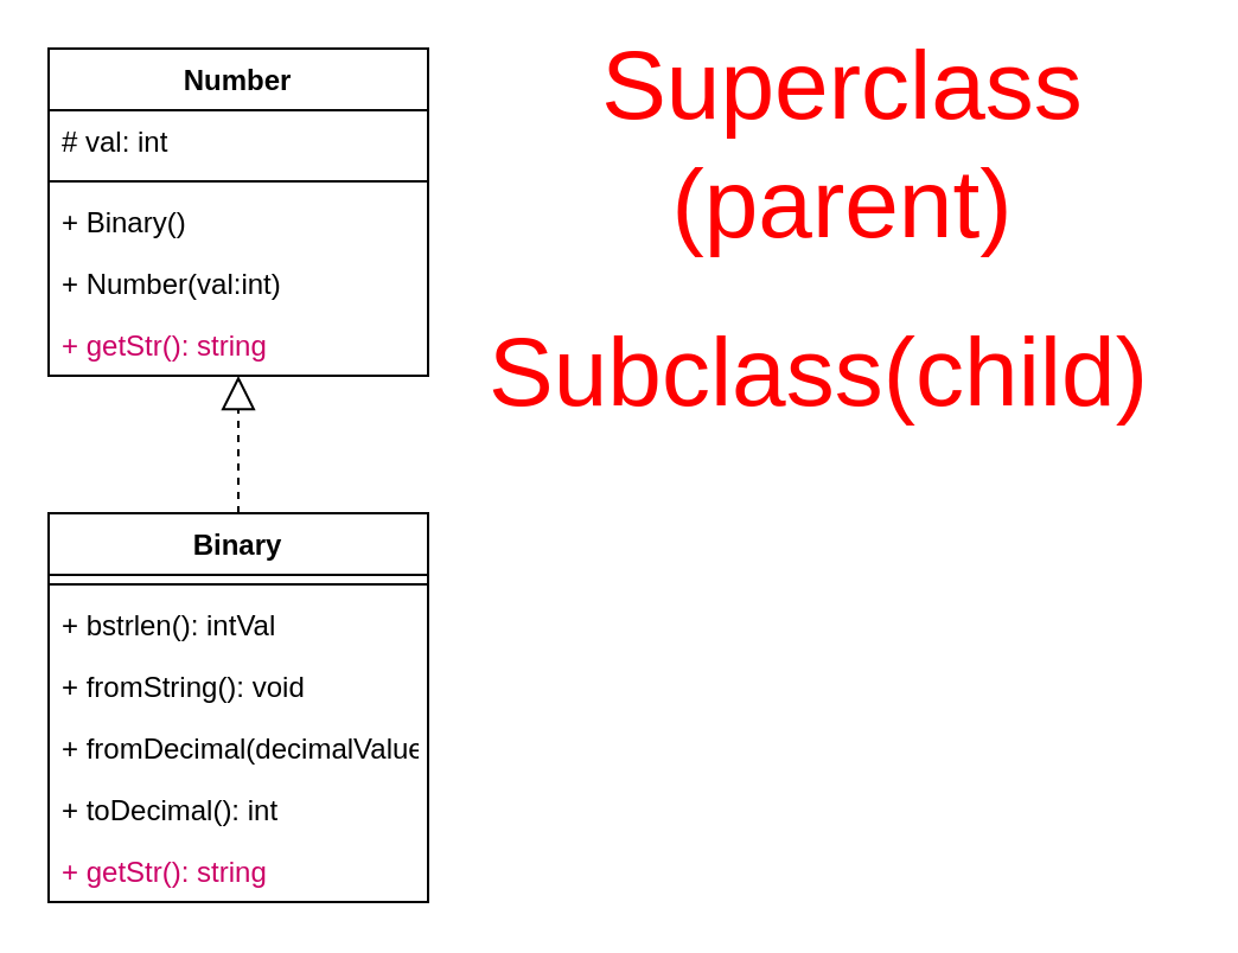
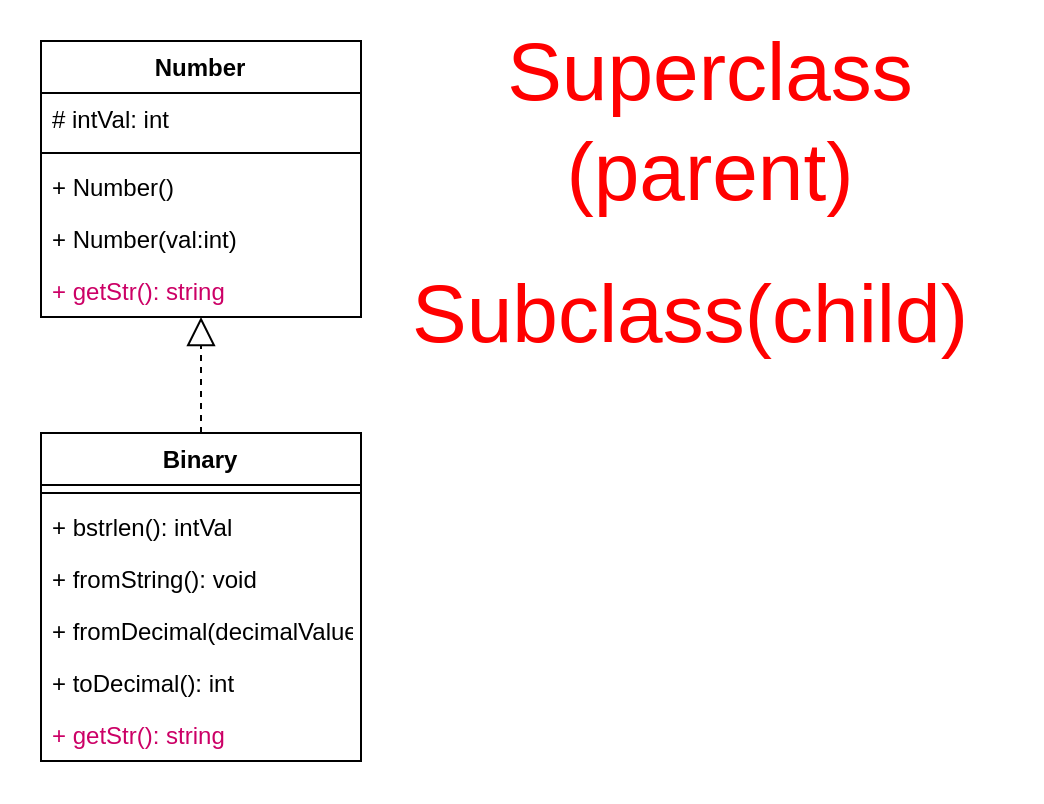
- <mxCell id="4" value="# val: int" style="text;strokeColor=none;fillColor=none;align=left;verticalAlign=top;spacingLeft=4;spacingRight=4;overflow=hidden;rotatable=0;points=[[0,0.5],[1,0.5]];portConstraint=eastwest;" parent="3" vertex="1"><mxGeometry y="26" width="160" height="26" as="geometry" /></mxCell>
+ <mxCell id="4" value="# intVal: int" style="text;strokeColor=none;fillColor=none;align=left;verticalAlign=top;spacingLeft=4;spacingRight=4;overflow=hidden;rotatable=0;points=[[0,0.5],[1,0.5]];portConstraint=eastwest;" parent="3" vertex="1"><mxGeometry y="26" width="160" height="26" as="geometry" /></mxCell>
- <mxCell id="6" value="+ Binary()" style="text;strokeColor=none;fillColor=none;align=left;verticalAlign=top;spacingLeft=4;spacingRight=4;overflow=hidden;rotatable=0;points=[[0,0.5],[1,0.5]];portConstraint=eastwest;" vertex="1" parent="3"><mxGeometry y="60" width="160" height="26" as="geometry" /></mxCell>
+ <mxCell id="6" value="+ Number()" style="text;strokeColor=none;fillColor=none;align=left;verticalAlign=top;spacingLeft=4;spacingRight=4;overflow=hidden;rotatable=0;points=[[0,0.5],[1,0.5]];portConstraint=eastwest;" vertex="1" parent="3"><mxGeometry y="60" width="160" height="26" as="geometry" /></mxCell>
